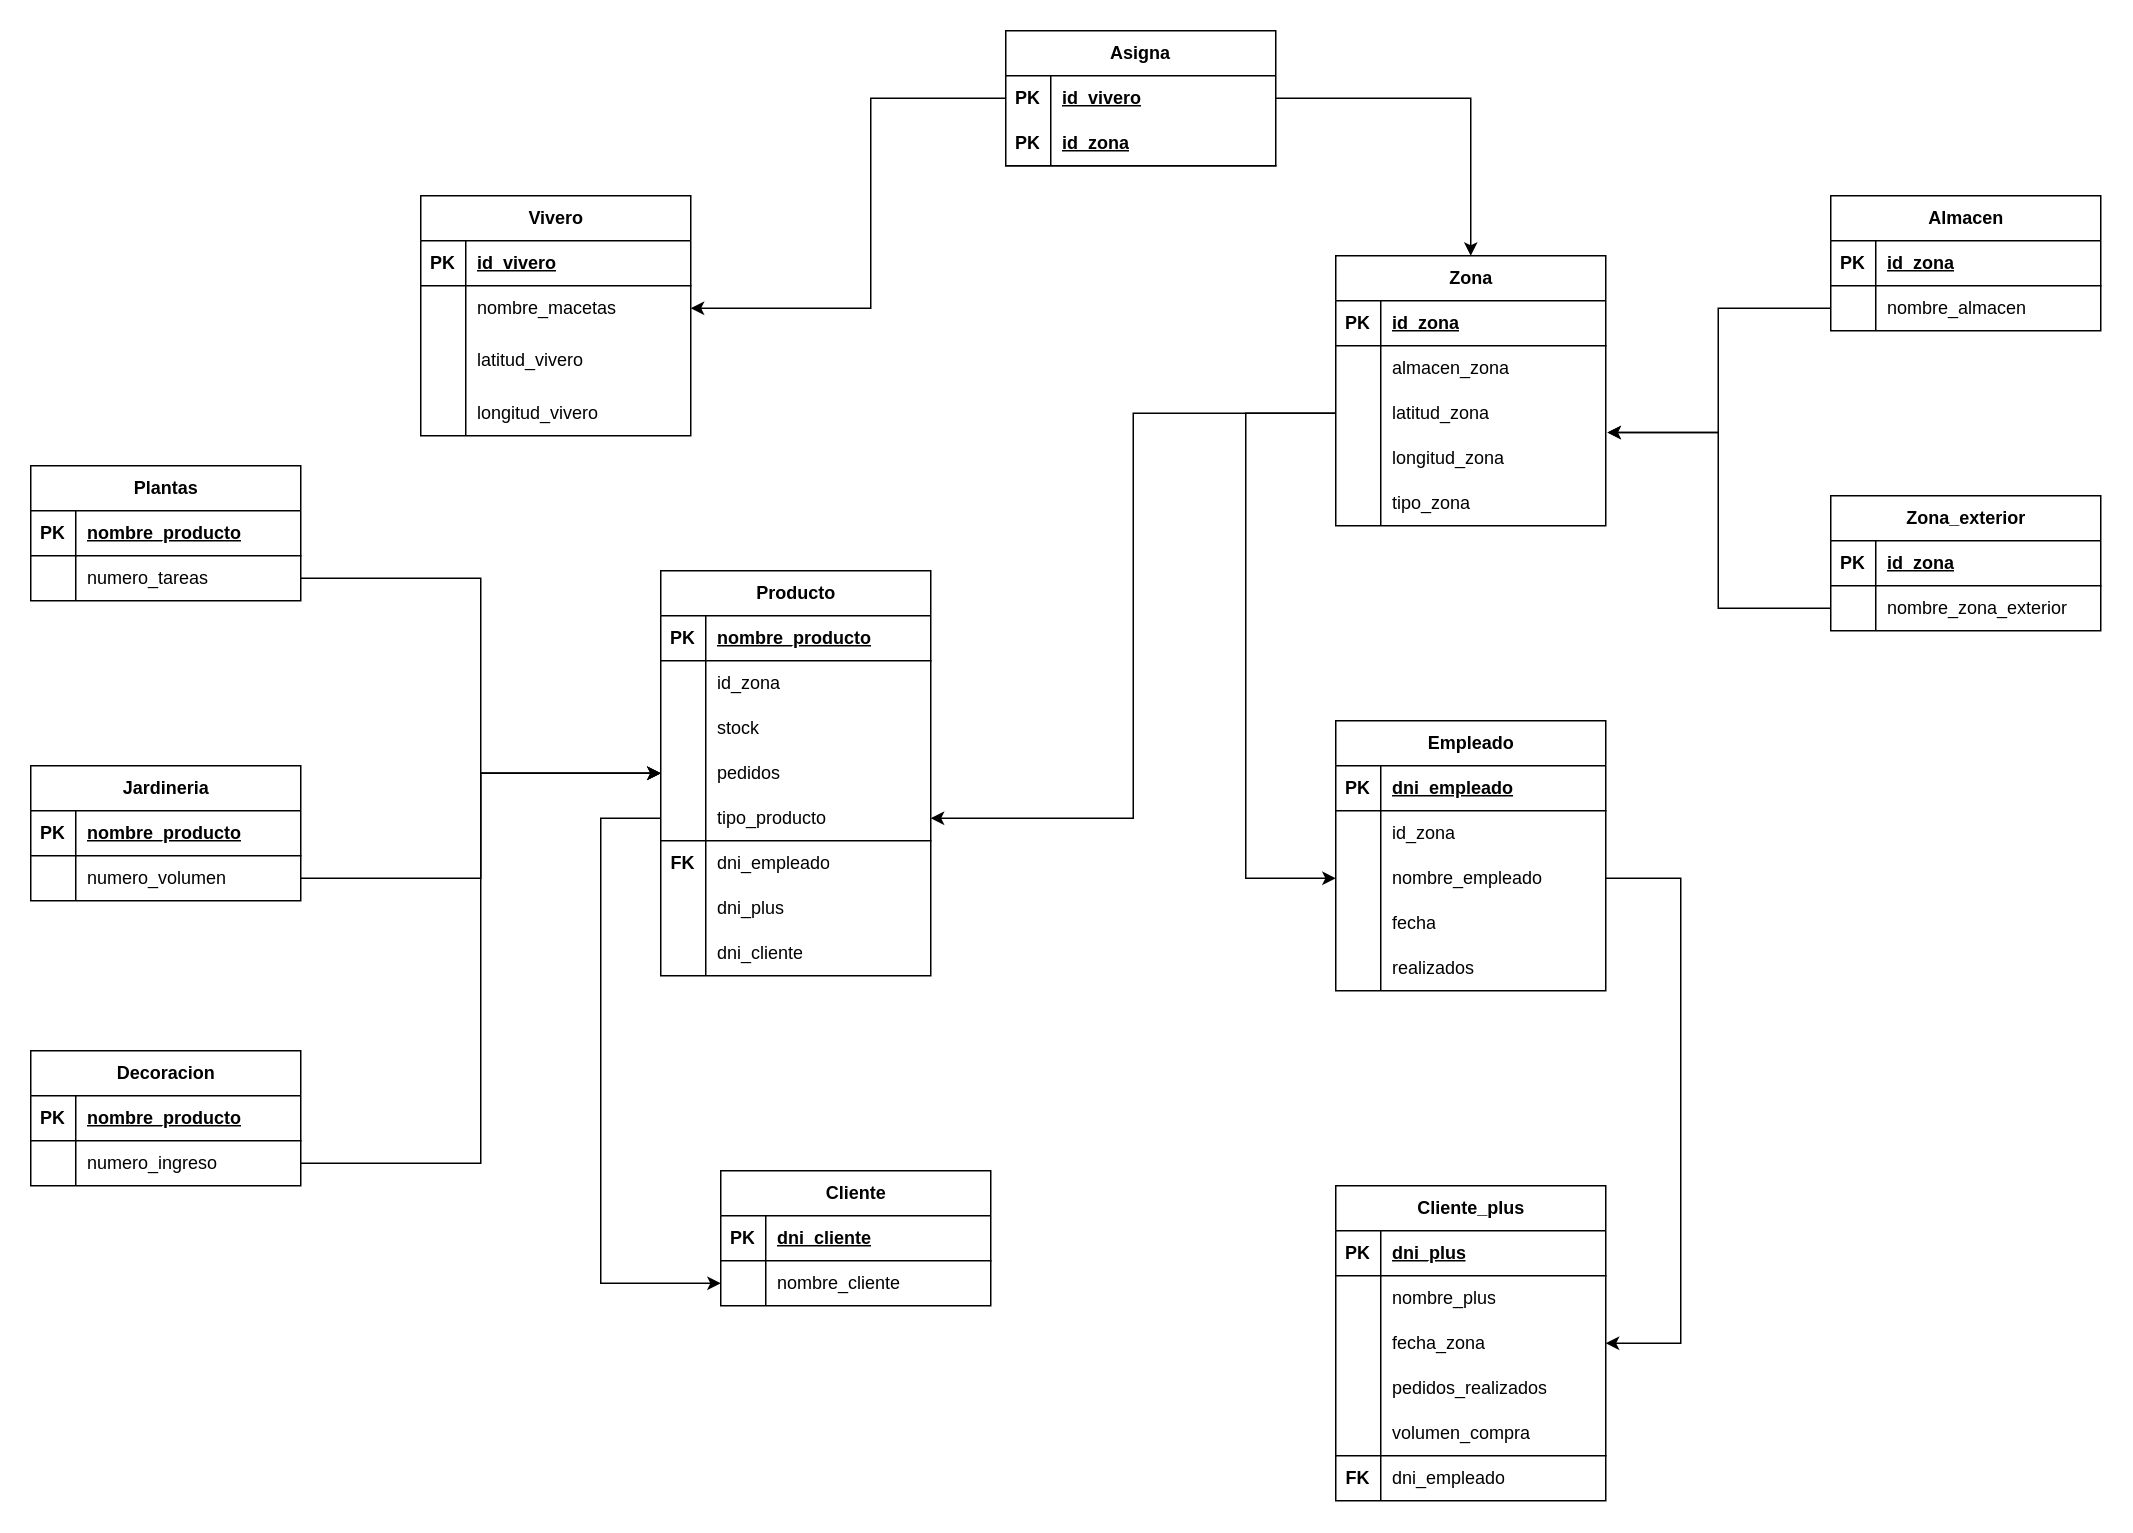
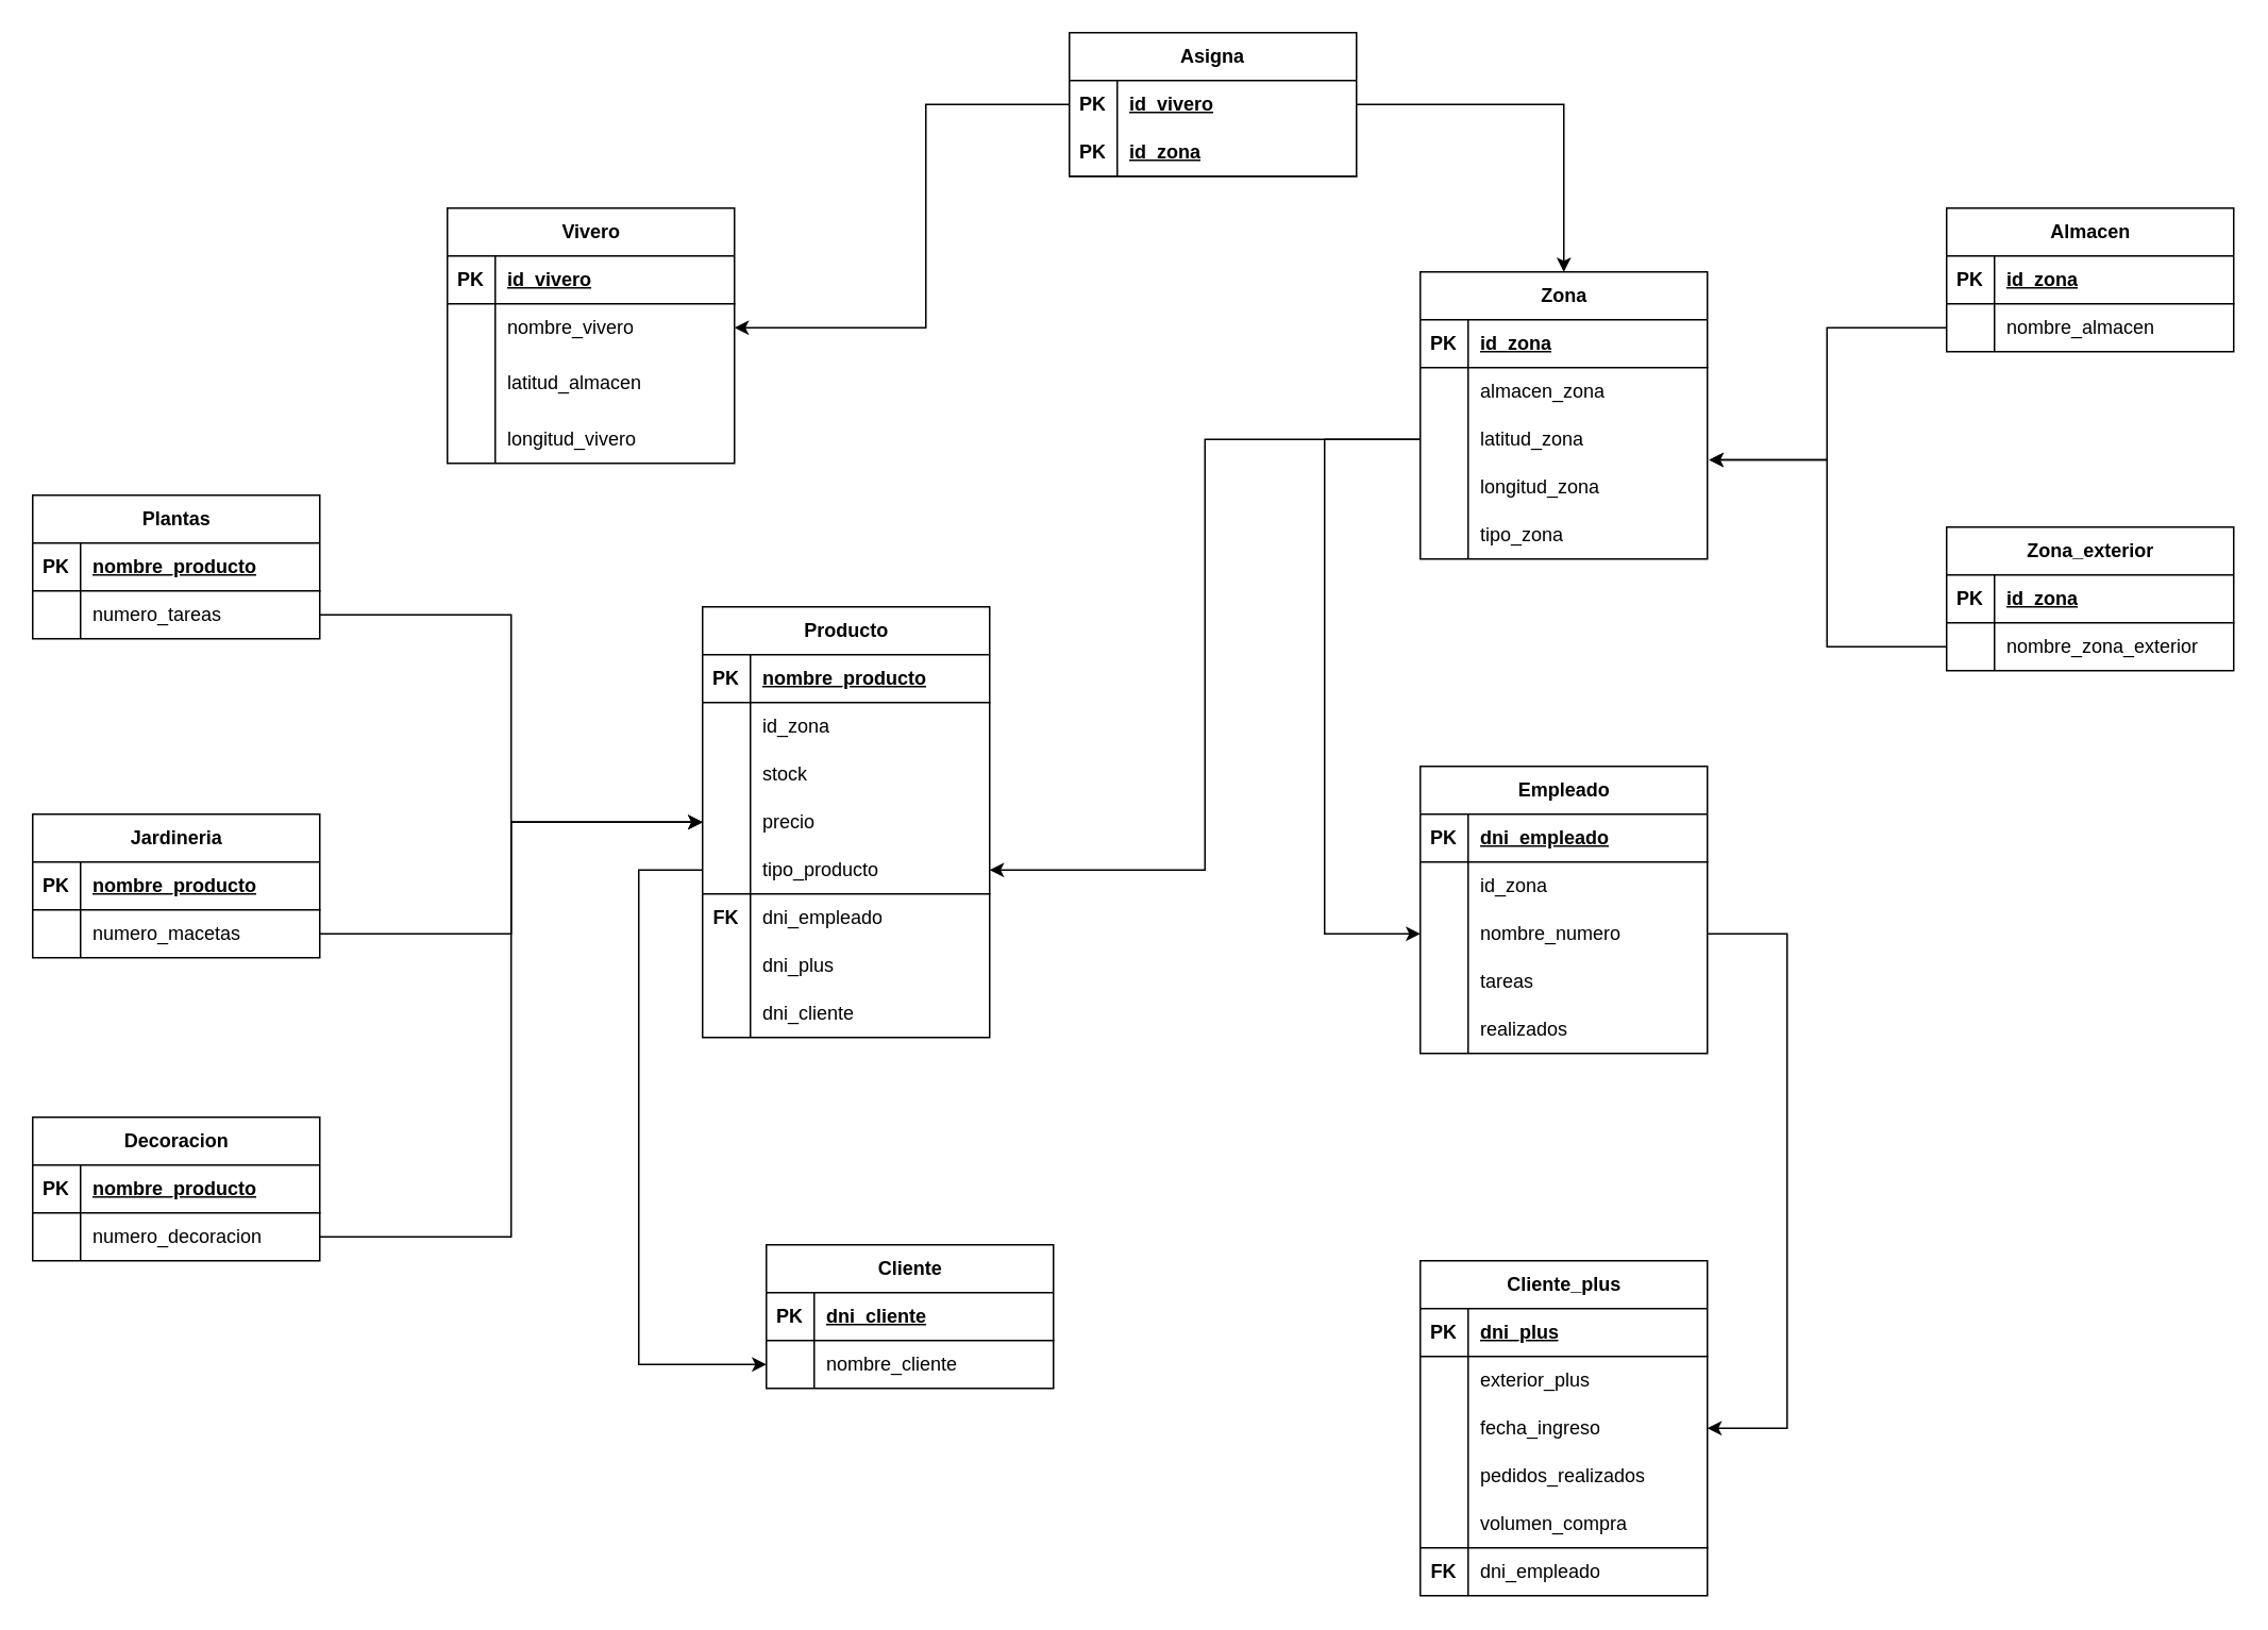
- <mxCell id="8" value="nombre_macetas" style="shape=partialRectangle;connectable=0;fillColor=none;top=0;left=0;bottom=0;right=0;align=left;spacingLeft=6;overflow=hidden;whiteSpace=wrap;html=1;" parent="6" vertex="1"><mxGeometry x="30" width="150" height="30" as="geometry"><mxRectangle width="150" height="30" as="alternateBounds" /></mxGeometry></mxCell>
+ <mxCell id="8" value="nombre_vivero" style="shape=partialRectangle;connectable=0;fillColor=none;top=0;left=0;bottom=0;right=0;align=left;spacingLeft=6;overflow=hidden;whiteSpace=wrap;html=1;" parent="6" vertex="1"><mxGeometry x="30" width="150" height="30" as="geometry"><mxRectangle width="150" height="30" as="alternateBounds" /></mxGeometry></mxCell>
- <mxCell id="11" value="latitud_vivero" style="shape=partialRectangle;connectable=0;fillColor=none;top=0;left=0;bottom=0;right=0;align=left;spacingLeft=6;overflow=hidden;whiteSpace=wrap;html=1;" parent="9" vertex="1"><mxGeometry x="30" width="150" height="40" as="geometry"><mxRectangle width="150" height="40" as="alternateBounds" /></mxGeometry></mxCell>
+ <mxCell id="11" value="latitud_almacen" style="shape=partialRectangle;connectable=0;fillColor=none;top=0;left=0;bottom=0;right=0;align=left;spacingLeft=6;overflow=hidden;whiteSpace=wrap;html=1;" parent="9" vertex="1"><mxGeometry x="30" width="150" height="40" as="geometry"><mxRectangle width="150" height="40" as="alternateBounds" /></mxGeometry></mxCell>
- <mxCell id="85" value="pedidos" style="shape=partialRectangle;connectable=0;fillColor=none;top=0;left=0;bottom=0;right=0;align=left;spacingLeft=6;overflow=hidden;whiteSpace=wrap;html=1;" parent="83" vertex="1"><mxGeometry x="30" width="150" height="30" as="geometry"><mxRectangle width="150" height="30" as="alternateBounds" /></mxGeometry></mxCell>
+ <mxCell id="85" value="precio" style="shape=partialRectangle;connectable=0;fillColor=none;top=0;left=0;bottom=0;right=0;align=left;spacingLeft=6;overflow=hidden;whiteSpace=wrap;html=1;" parent="83" vertex="1"><mxGeometry x="30" width="150" height="30" as="geometry"><mxRectangle width="150" height="30" as="alternateBounds" /></mxGeometry></mxCell>
- <mxCell id="141" value="numero_volumen" style="shape=partialRectangle;connectable=0;fillColor=none;top=0;left=0;bottom=0;right=0;align=left;spacingLeft=6;overflow=hidden;whiteSpace=wrap;html=1;" parent="139" vertex="1"><mxGeometry x="30" width="150" height="30" as="geometry"><mxRectangle width="150" height="30" as="alternateBounds" /></mxGeometry></mxCell>
+ <mxCell id="141" value="numero_macetas" style="shape=partialRectangle;connectable=0;fillColor=none;top=0;left=0;bottom=0;right=0;align=left;spacingLeft=6;overflow=hidden;whiteSpace=wrap;html=1;" parent="139" vertex="1"><mxGeometry x="30" width="150" height="30" as="geometry"><mxRectangle width="150" height="30" as="alternateBounds" /></mxGeometry></mxCell>
- <mxCell id="65" value="nombre_empleado" style="shape=partialRectangle;connectable=0;fillColor=none;top=0;left=0;bottom=0;right=0;align=left;spacingLeft=6;overflow=hidden;whiteSpace=wrap;html=1;" parent="63" vertex="1"><mxGeometry x="30" width="150" height="30" as="geometry"><mxRectangle width="150" height="30" as="alternateBounds" /></mxGeometry></mxCell>
+ <mxCell id="65" value="nombre_numero" style="shape=partialRectangle;connectable=0;fillColor=none;top=0;left=0;bottom=0;right=0;align=left;spacingLeft=6;overflow=hidden;whiteSpace=wrap;html=1;" parent="63" vertex="1"><mxGeometry x="30" width="150" height="30" as="geometry"><mxRectangle width="150" height="30" as="alternateBounds" /></mxGeometry></mxCell>
- <mxCell id="68" value="fecha" style="shape=partialRectangle;connectable=0;fillColor=none;top=0;left=0;bottom=0;right=0;align=left;spacingLeft=6;overflow=hidden;whiteSpace=wrap;html=1;" parent="66" vertex="1"><mxGeometry x="30" width="150" height="30" as="geometry"><mxRectangle width="150" height="30" as="alternateBounds" /></mxGeometry></mxCell>
+ <mxCell id="68" value="tareas" style="shape=partialRectangle;connectable=0;fillColor=none;top=0;left=0;bottom=0;right=0;align=left;spacingLeft=6;overflow=hidden;whiteSpace=wrap;html=1;" parent="66" vertex="1"><mxGeometry x="30" width="150" height="30" as="geometry"><mxRectangle width="150" height="30" as="alternateBounds" /></mxGeometry></mxCell>
- <mxCell id="148" value="numero_ingreso" style="shape=partialRectangle;connectable=0;fillColor=none;top=0;left=0;bottom=0;right=0;align=left;spacingLeft=6;overflow=hidden;whiteSpace=wrap;html=1;" parent="146" vertex="1"><mxGeometry x="30" width="150" height="30" as="geometry"><mxRectangle width="150" height="30" as="alternateBounds" /></mxGeometry></mxCell>
+ <mxCell id="148" value="numero_decoracion" style="shape=partialRectangle;connectable=0;fillColor=none;top=0;left=0;bottom=0;right=0;align=left;spacingLeft=6;overflow=hidden;whiteSpace=wrap;html=1;" parent="146" vertex="1"><mxGeometry x="30" width="150" height="30" as="geometry"><mxRectangle width="150" height="30" as="alternateBounds" /></mxGeometry></mxCell>
- <mxCell id="105" value="nombre_plus" style="shape=partialRectangle;connectable=0;fillColor=none;top=0;left=0;bottom=0;right=0;align=left;spacingLeft=6;overflow=hidden;whiteSpace=wrap;html=1;" parent="103" vertex="1"><mxGeometry x="30" width="150" height="30" as="geometry"><mxRectangle width="150" height="30" as="alternateBounds" /></mxGeometry></mxCell>
+ <mxCell id="105" value="exterior_plus" style="shape=partialRectangle;connectable=0;fillColor=none;top=0;left=0;bottom=0;right=0;align=left;spacingLeft=6;overflow=hidden;whiteSpace=wrap;html=1;" parent="103" vertex="1"><mxGeometry x="30" width="150" height="30" as="geometry"><mxRectangle width="150" height="30" as="alternateBounds" /></mxGeometry></mxCell>
- <mxCell id="108" value="fecha_zona" style="shape=partialRectangle;connectable=0;fillColor=none;top=0;left=0;bottom=0;right=0;align=left;spacingLeft=6;overflow=hidden;whiteSpace=wrap;html=1;" parent="106" vertex="1"><mxGeometry x="30" width="150" height="30" as="geometry"><mxRectangle width="150" height="30" as="alternateBounds" /></mxGeometry></mxCell>
+ <mxCell id="108" value="fecha_ingreso" style="shape=partialRectangle;connectable=0;fillColor=none;top=0;left=0;bottom=0;right=0;align=left;spacingLeft=6;overflow=hidden;whiteSpace=wrap;html=1;" parent="106" vertex="1"><mxGeometry x="30" width="150" height="30" as="geometry"><mxRectangle width="150" height="30" as="alternateBounds" /></mxGeometry></mxCell>
